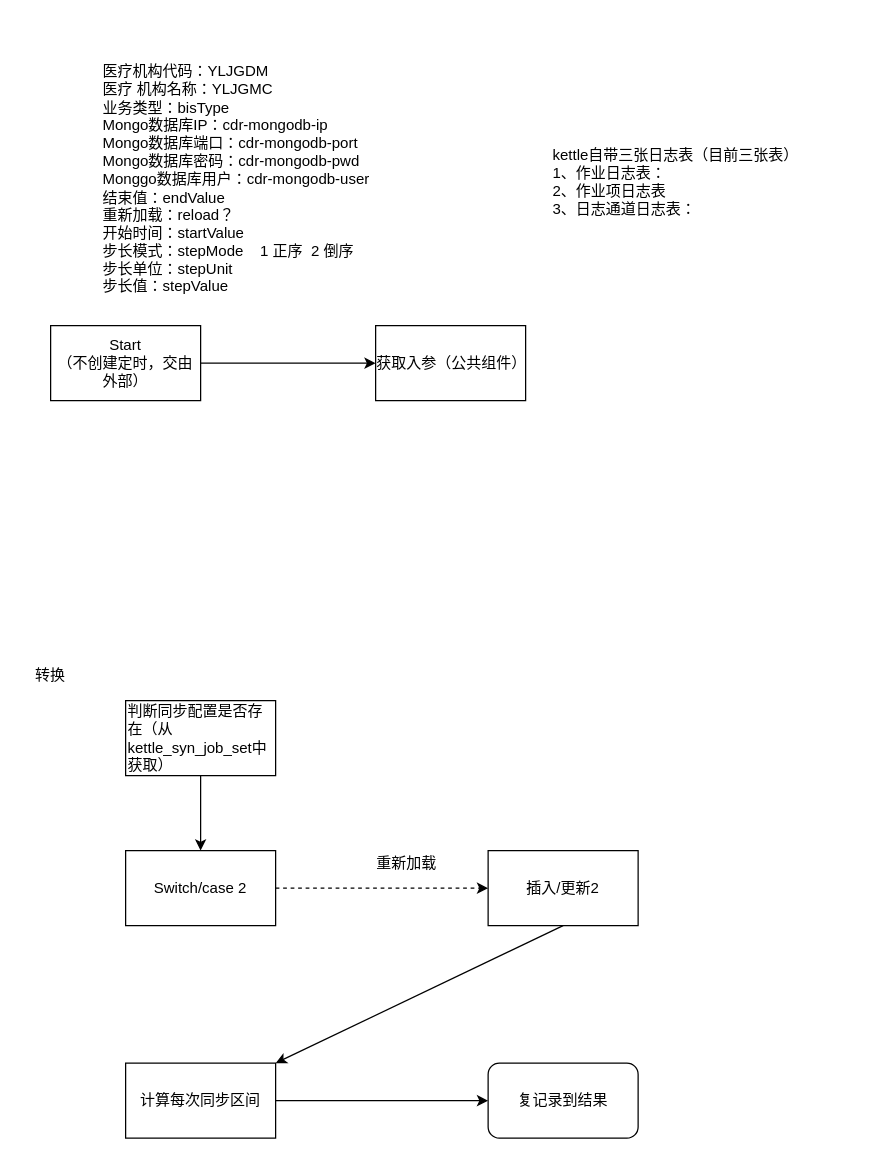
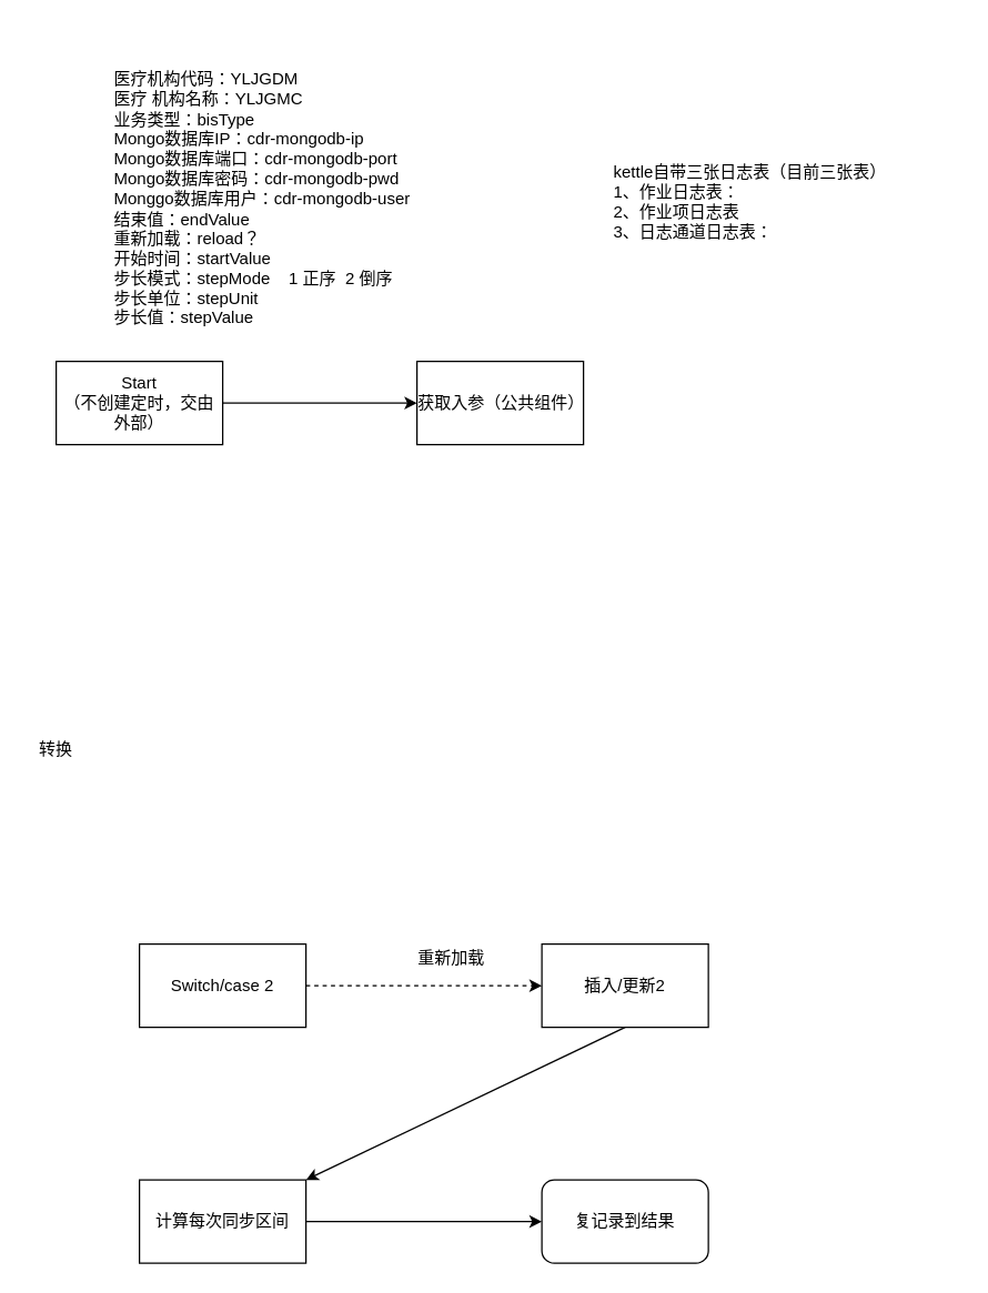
- <mxCell id="9" value="判断同步配置是否存在（从kettle_syn_job_set中获取）" style="rounded=0;whiteSpace=wrap;html=1;align=left;" vertex="1" parent="1"><mxGeometry x="100" y="560" width="120" height="60" as="geometry" /></mxCell>
- <mxCell id="8" style="edgeStyle=orthogonalEdgeStyle;rounded=0;orthogonalLoop=1;jettySize=auto;html=1;entryX=0.5;entryY=0;entryDx=0;entryDy=0;" edge="1" parent="1" source="9" target="11"><mxGeometry relative="1" as="geometry" /></mxCell>
